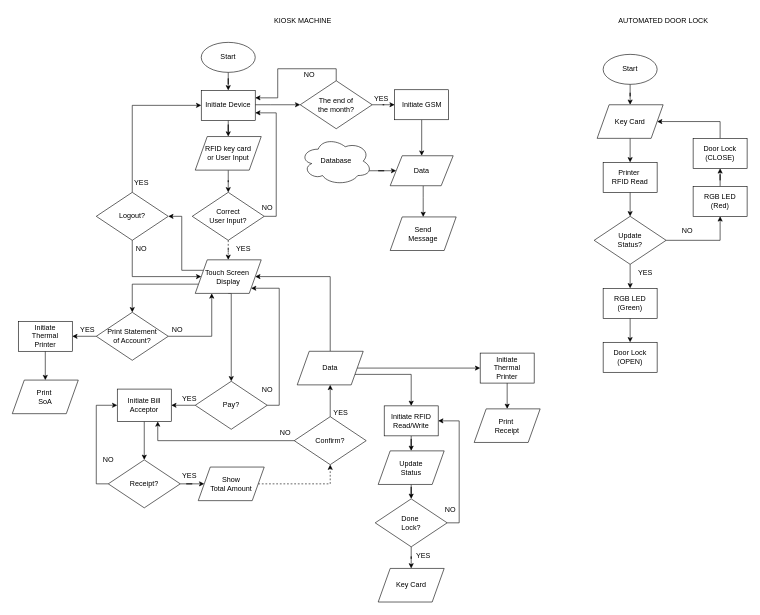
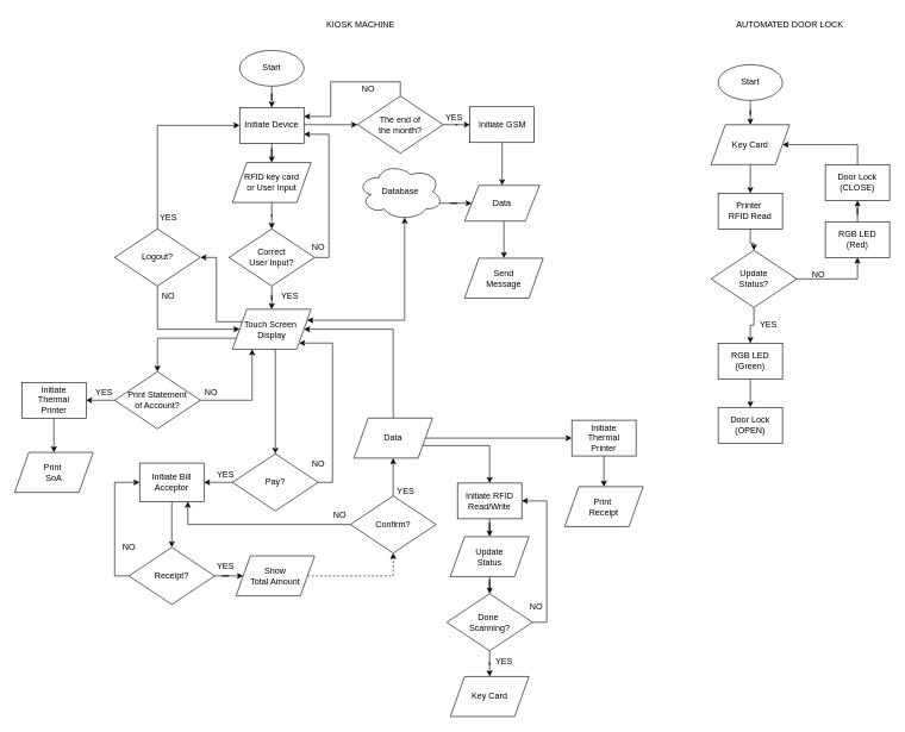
- <mxCell id="9" value="Update &lt;br&gt;Status?" style="rhombus;whiteSpace=wrap;html=1;" parent="1" vertex="1"><mxGeometry x="990" y="360" width="120" height="80" as="geometry" /></mxCell>
+ <mxCell id="9" value="Update &lt;br&gt;Status?" style="rhombus;whiteSpace=wrap;html=1;" parent="1" vertex="1"><mxGeometry x="995" y="350" width="120" height="80" as="geometry" /></mxCell>
- <mxCell id="28" value="" style="edgeStyle=orthogonalEdgeStyle;rounded=0;orthogonalLoop=1;jettySize=auto;html=1;dashed=1;" parent="1" source="29" target="36" edge="1"><mxGeometry relative="1" as="geometry" /></mxCell>
+ <mxCell id="28" value="" style="edgeStyle=orthogonalEdgeStyle;rounded=0;orthogonalLoop=1;jettySize=auto;html=1;" parent="1" source="29" target="36" edge="1"><mxGeometry relative="1" as="geometry" /></mxCell>
+ <mxCell id="49" value="" style="endArrow=classic;startArrow=classic;html=1;rounded=0;entryX=0.55;entryY=0.95;entryDx=0;entryDy=0;entryPerimeter=0;exitX=1;exitY=0.25;exitDx=0;exitDy=0;edgeStyle=orthogonalEdgeStyle;" parent="1" source="36" target="44" edge="1"><mxGeometry width="50" height="50" relative="1" as="geometry"><mxPoint x="580" y="414" as="sourcePoint" /><mxPoint x="630" y="364" as="targetPoint" /></mxGeometry></mxCell>
- <mxCell id="81" value="Done&amp;nbsp;&lt;br&gt;Lock?" style="rhombus;whiteSpace=wrap;html=1;" parent="1" vertex="1"><mxGeometry x="625" y="831" width="120" height="80" as="geometry" /></mxCell>
+ <mxCell id="81" value="Done&amp;nbsp;&lt;br&gt;Scanning?" style="rhombus;whiteSpace=wrap;html=1;" parent="1" vertex="1"><mxGeometry x="625" y="831" width="120" height="80" as="geometry" /></mxCell>
